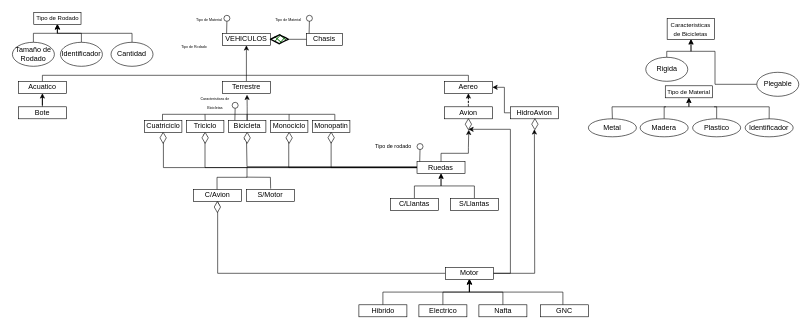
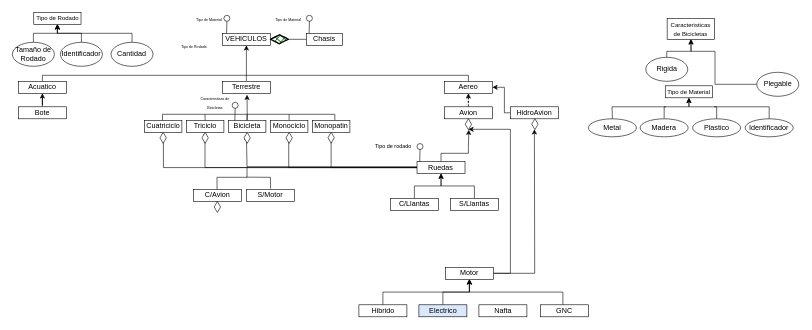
- <mxCell id="86" style="edgeStyle=orthogonalEdgeStyle;rounded=0;orthogonalLoop=1;jettySize=auto;html=1;entryX=0.5;entryY=1;entryDx=0;entryDy=0;" edge="1" parent="1" source="89" target="82"><mxGeometry relative="1" as="geometry"><mxPoint x="360" y="355" as="targetPoint" /></mxGeometry></mxCell>
- <mxCell id="92" value="" style="edgeStyle=orthogonalEdgeStyle;rounded=0;orthogonalLoop=1;jettySize=auto;html=1;" edge="1" parent="1" source="93" target="89"><mxGeometry relative="1" as="geometry" /></mxCell>
- <mxCell id="91" value="Electrico" style="whiteSpace=wrap;html=1;rounded=0;" vertex="1" parent="1"><mxGeometry x="697.5" y="507.5" width="80" height="20" as="geometry" /></mxCell>
+ <mxCell id="91" value="Electrico" style="whiteSpace=wrap;html=1;rounded=0;fillColor=#dae8fc;" vertex="1" parent="1"><mxGeometry x="697.5" y="507.5" width="80" height="20" as="geometry" /></mxCell>
